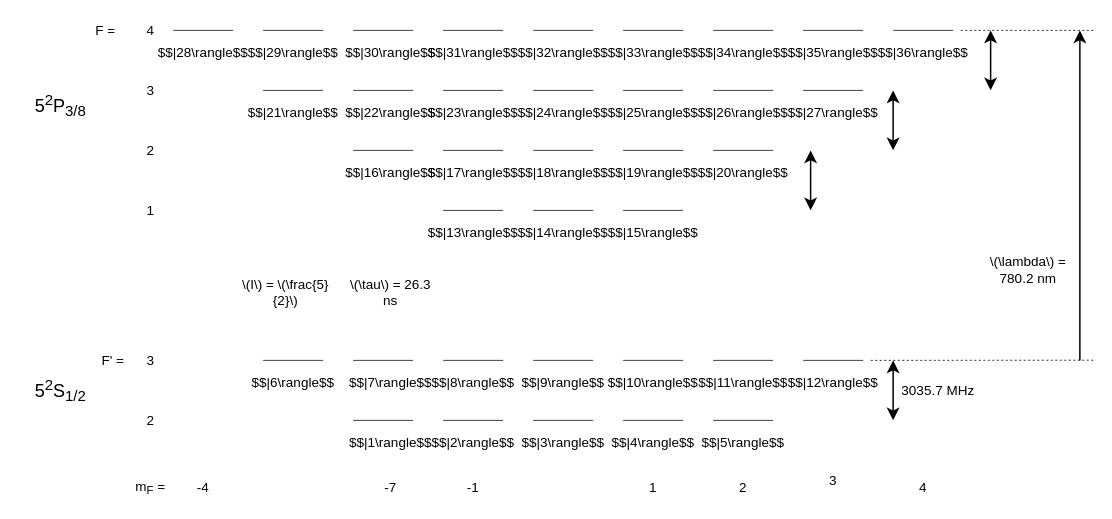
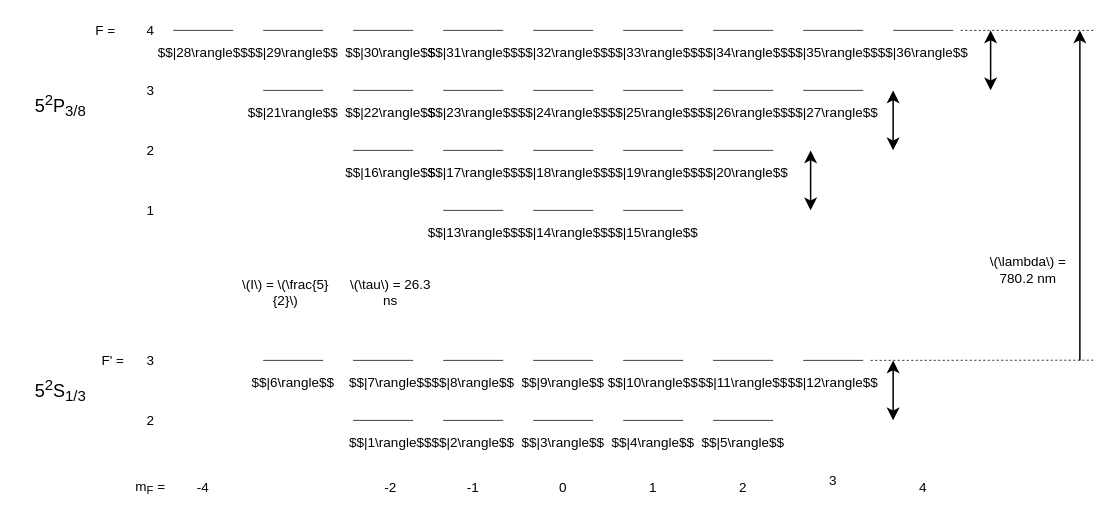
- <mxCell id="83" value="&lt;font style=&quot;font-size: 24px&quot;&gt;5&lt;sup&gt;2&lt;/sup&gt;S&lt;sub&gt;1/2&lt;/sub&gt;&lt;/font&gt;" style="text;html=1;strokeColor=none;fillColor=none;align=center;verticalAlign=middle;whiteSpace=wrap;rounded=0;" parent="1" vertex="1"><mxGeometry x="20" y="500" width="120" height="40" as="geometry" /></mxCell>
+ <mxCell id="83" value="&lt;font style=&quot;font-size: 24px&quot;&gt;5&lt;sup&gt;2&lt;/sup&gt;S&lt;sub&gt;1/3&lt;/sub&gt;&lt;/font&gt;" style="text;html=1;strokeColor=none;fillColor=none;align=center;verticalAlign=middle;whiteSpace=wrap;rounded=0;" parent="1" vertex="1"><mxGeometry x="20" y="500" width="120" height="40" as="geometry" /></mxCell>
- <mxCell id="82" value="&lt;font style=&quot;font-size: 18px&quot;&gt;3035.7 MHz&lt;/font&gt;" style="text;html=1;strokeColor=none;fillColor=none;align=center;verticalAlign=middle;whiteSpace=wrap;rounded=0;" parent="1" vertex="1"><mxGeometry x="1190" y="500" width="120" height="40" as="geometry" /></mxCell>
- <mxCell id="94" value="&lt;font style=&quot;font-size: 18px&quot;&gt;-7&lt;/font&gt;" style="text;html=1;strokeColor=none;fillColor=none;align=center;verticalAlign=middle;whiteSpace=wrap;rounded=0;" parent="1" vertex="1"><mxGeometry x="460" y="630" width="120" height="40" as="geometry" /></mxCell>
+ <mxCell id="94" value="&lt;font style=&quot;font-size: 18px&quot;&gt;-2&lt;/font&gt;" style="text;html=1;strokeColor=none;fillColor=none;align=center;verticalAlign=middle;whiteSpace=wrap;rounded=0;" parent="1" vertex="1"><mxGeometry x="460" y="630" width="120" height="40" as="geometry" /></mxCell>
+ <mxCell id="96" value="&lt;font style=&quot;font-size: 18px&quot;&gt;0&lt;/font&gt;" style="text;html=1;strokeColor=none;fillColor=none;align=center;verticalAlign=middle;whiteSpace=wrap;rounded=0;" parent="1" vertex="1"><mxGeometry x="690" y="630" width="120" height="40" as="geometry" /></mxCell>
